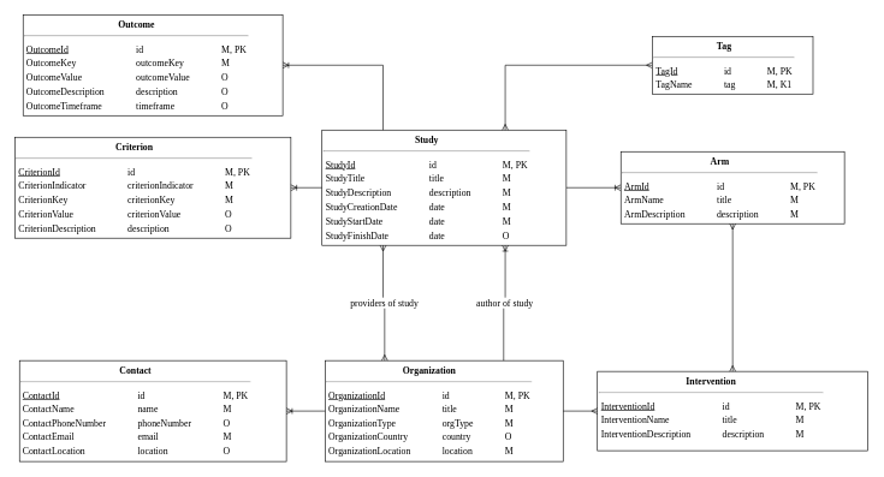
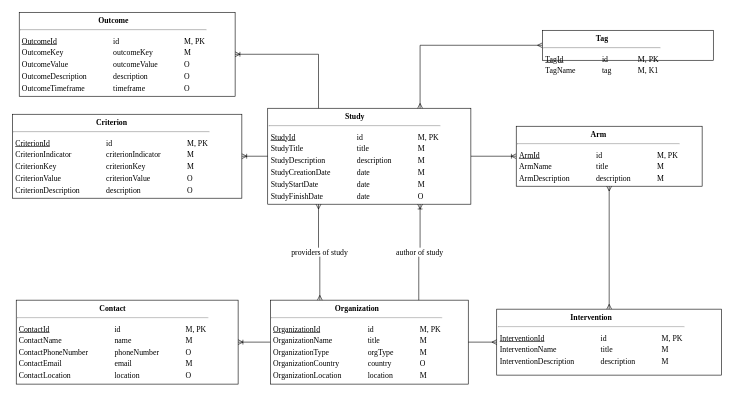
- <mxCell id="10" value="&lt;div style=&quot;text-align: center ; font-size: 13px&quot;&gt;&lt;b&gt;Tag&lt;/b&gt;&lt;/div&gt;&lt;hr style=&quot;font-size: 13px&quot;&gt;&lt;table style=&quot;font-size: 13px&quot;&gt;&lt;tbody style=&quot;font-size: 13px&quot;&gt;&lt;tr&gt;&lt;td&gt;&lt;u&gt;TagId&lt;/u&gt;&lt;br&gt;&lt;/td&gt;&lt;td&gt;&lt;blockquote style=&quot;margin: 0 0 0 40px ; border: none ; padding: 0px&quot;&gt;id&lt;/blockquote&gt;&lt;/td&gt;&lt;td&gt;&lt;blockquote style=&quot;margin: 0 0 0 40px ; border: none ; padding: 0px&quot;&gt;M, PK&lt;/blockquote&gt;&lt;/td&gt;&lt;/tr&gt;&lt;tr style=&quot;font-size: 13px&quot;&gt;&lt;td style=&quot;font-size: 13px&quot;&gt;TagName&lt;/td&gt;&lt;td style=&quot;font-size: 13px&quot;&gt;&lt;blockquote style=&quot;margin: 0px 0px 0px 40px ; border: none ; padding: 0px ; font-size: 13px&quot;&gt;tag&lt;/blockquote&gt;&lt;/td&gt;&lt;td style=&quot;font-size: 13px&quot;&gt;&lt;blockquote style=&quot;margin: 0px 0px 0px 40px ; border: none ; padding: 0px ; font-size: 13px&quot;&gt;M, K1&lt;/blockquote&gt;&lt;/td&gt;&lt;/tr&gt;&lt;/tbody&gt;&lt;/table&gt;" style="rounded=0;whiteSpace=wrap;html=1;labelBackgroundColor=none;fontFamily=Verdana;fontSize=13;align=left;verticalAlign=top;" parent="1" vertex="1"><mxGeometry x="903.6" y="50" width="222.81" height="80" as="geometry" /></mxCell>
+ <mxCell id="10" value="&lt;div style=&quot;text-align: center ; font-size: 13px&quot;&gt;&lt;b&gt;Tag&lt;/b&gt;&lt;/div&gt;&lt;hr style=&quot;font-size: 13px&quot;&gt;&lt;table style=&quot;font-size: 13px&quot;&gt;&lt;tbody style=&quot;font-size: 13px&quot;&gt;&lt;tr&gt;&lt;td&gt;&lt;u&gt;TagId&lt;/u&gt;&lt;br&gt;&lt;/td&gt;&lt;td&gt;&lt;blockquote style=&quot;margin: 0 0 0 40px ; border: none ; padding: 0px&quot;&gt;id&lt;/blockquote&gt;&lt;/td&gt;&lt;td&gt;&lt;blockquote style=&quot;margin: 0 0 0 40px ; border: none ; padding: 0px&quot;&gt;M, PK&lt;/blockquote&gt;&lt;/td&gt;&lt;/tr&gt;&lt;tr style=&quot;font-size: 13px&quot;&gt;&lt;td style=&quot;font-size: 13px&quot;&gt;TagName&lt;/td&gt;&lt;td style=&quot;font-size: 13px&quot;&gt;&lt;blockquote style=&quot;margin: 0px 0px 0px 40px ; border: none ; padding: 0px ; font-size: 13px&quot;&gt;tag&lt;/blockquote&gt;&lt;/td&gt;&lt;td style=&quot;font-size: 13px&quot;&gt;&lt;blockquote style=&quot;margin: 0px 0px 0px 40px ; border: none ; padding: 0px ; font-size: 13px&quot;&gt;M, K1&lt;/blockquote&gt;&lt;/td&gt;&lt;/tr&gt;&lt;/tbody&gt;&lt;/table&gt;" style="rounded=0;whiteSpace=wrap;html=1;labelBackgroundColor=none;fontFamily=Verdana;fontSize=13;align=left;verticalAlign=top;" parent="1" vertex="1"><mxGeometry x="903.6" y="50" width="285" height="50" as="geometry" /></mxCell>
